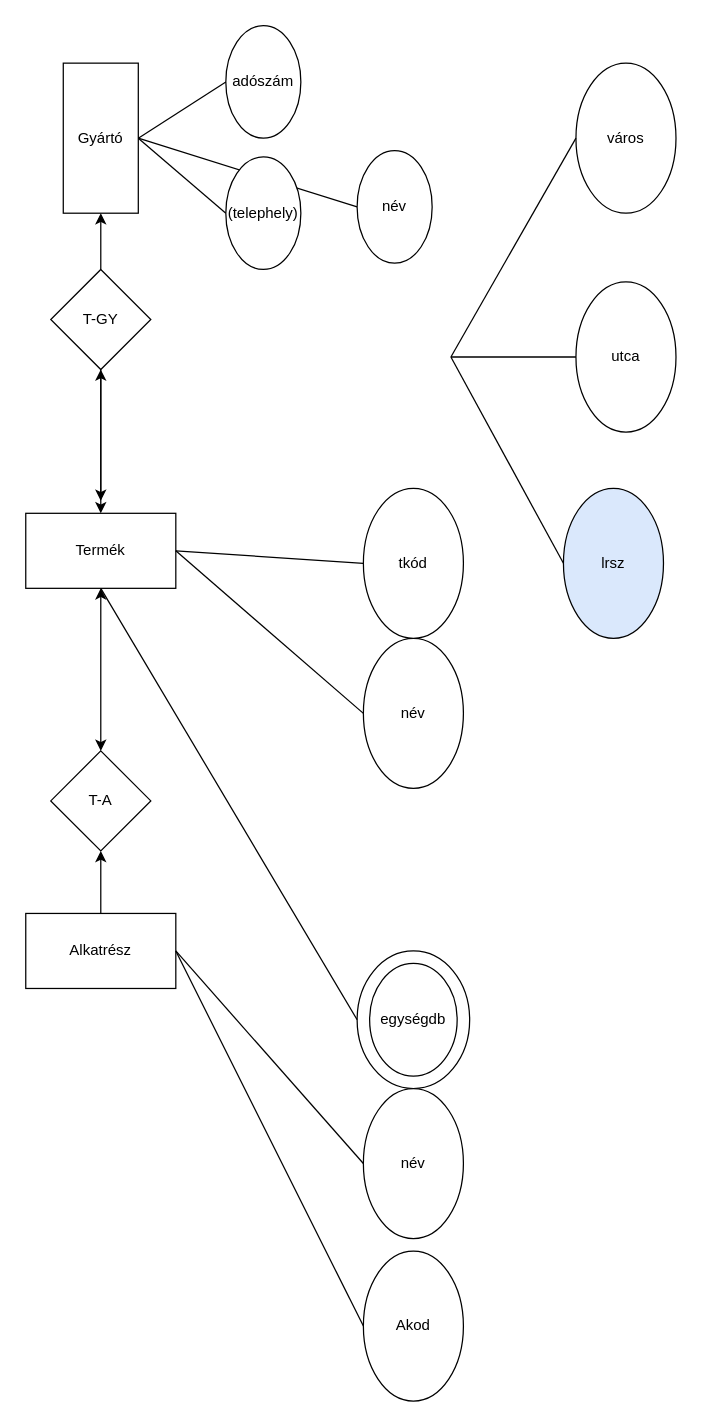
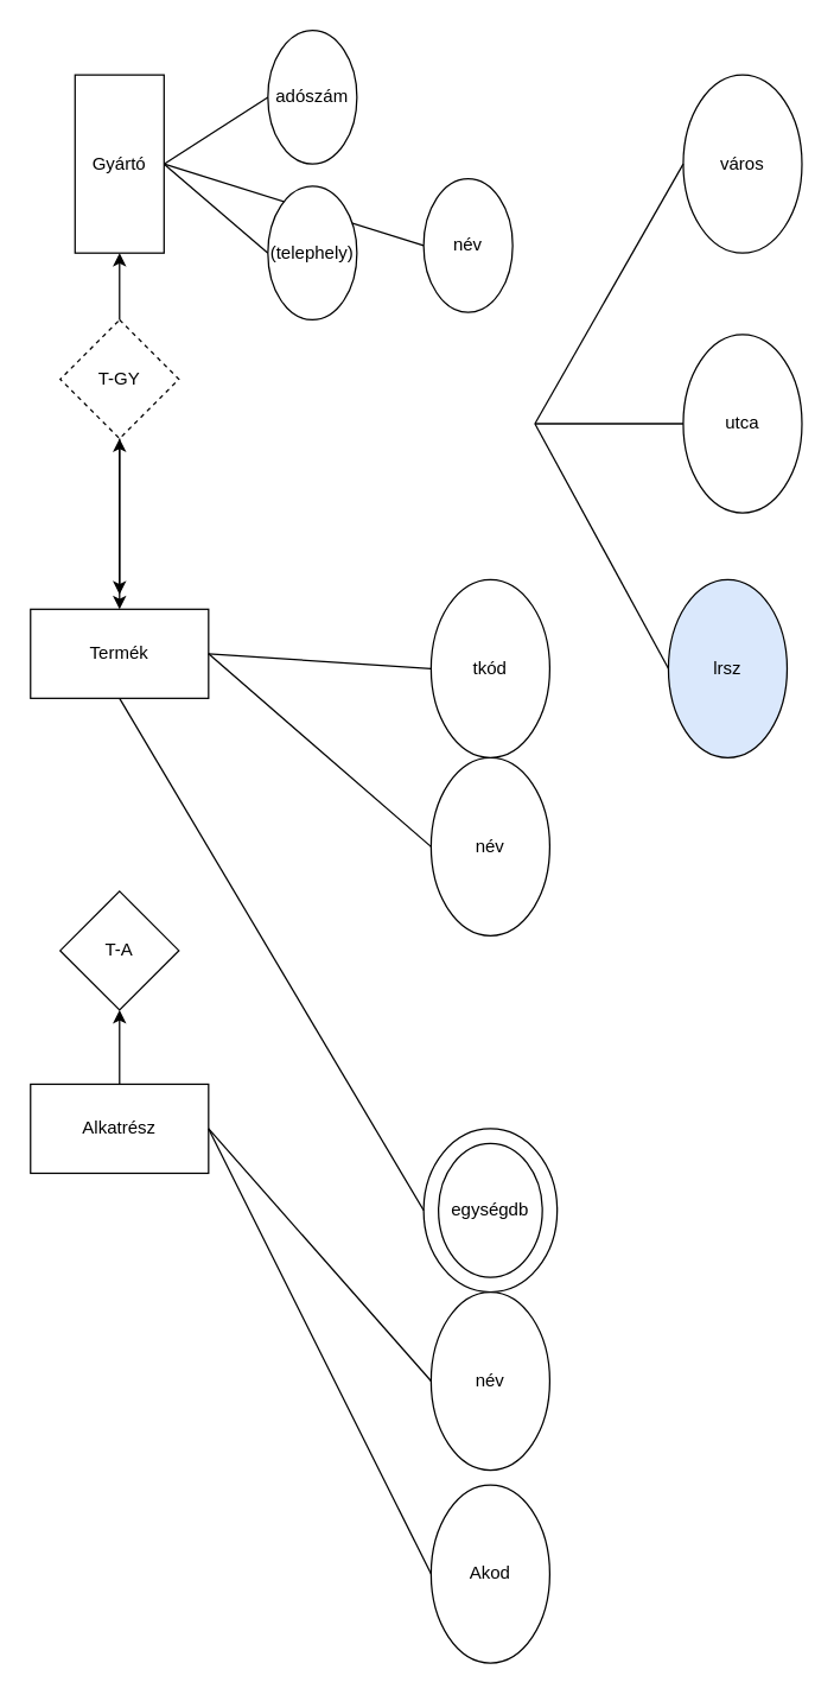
- <mxCell id="5" value="T-GY" style="rhombus;whiteSpace=wrap;html=1;" parent="1" vertex="1"><mxGeometry x="40" y="215" width="80" height="80" as="geometry" /></mxCell>
+ <mxCell id="5" value="T-GY" style="rhombus;whiteSpace=wrap;html=1;dashed=1;" parent="1" vertex="1"><mxGeometry x="40" y="215" width="80" height="80" as="geometry" /></mxCell>
- <mxCell id="28" value="" style="endArrow=classic;startArrow=classic;html=1;rounded=0;exitX=0.5;exitY=0;exitDx=0;exitDy=0;entryX=0.5;entryY=1;entryDx=0;entryDy=0;" parent="1" source="21" target="3" edge="1"><mxGeometry width="50" height="50" relative="1" as="geometry"><mxPoint x="400" y="520" as="sourcePoint" /><mxPoint x="450" y="470" as="targetPoint" /></mxGeometry></mxCell>
